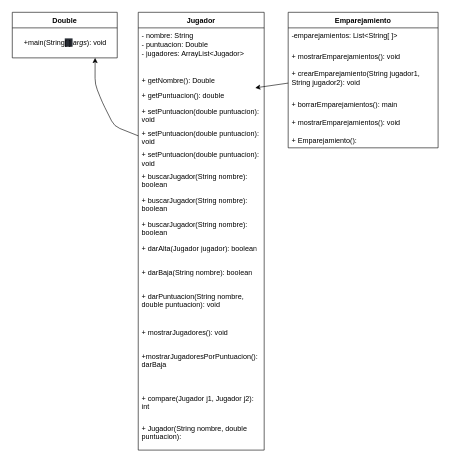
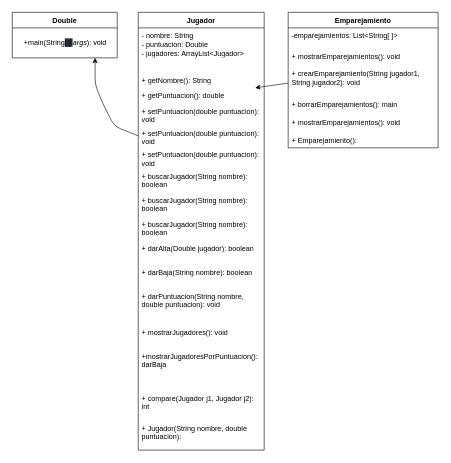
- <mxCell id="6" value="+ getNombre(): Double" style="text;strokeColor=none;fillColor=none;align=left;verticalAlign=top;spacingLeft=4;spacingRight=4;overflow=hidden;rotatable=0;points=[[0,0.5],[1,0.5]];portConstraint=eastwest;whiteSpace=wrap;html=1;" parent="4" vertex="1"><mxGeometry y="100" width="210" height="26" as="geometry" /></mxCell>
+ <mxCell id="6" value="+ getNombre(): String" style="text;strokeColor=none;fillColor=none;align=left;verticalAlign=top;spacingLeft=4;spacingRight=4;overflow=hidden;rotatable=0;points=[[0,0.5],[1,0.5]];portConstraint=eastwest;whiteSpace=wrap;html=1;" parent="4" vertex="1"><mxGeometry y="100" width="210" height="26" as="geometry" /></mxCell>
- <mxCell id="14" value="+ darAlta(Jugador jugador): boolean" style="text;strokeColor=none;fillColor=none;align=left;verticalAlign=top;spacingLeft=4;spacingRight=4;overflow=hidden;rotatable=0;points=[[0,0.5],[1,0.5]];portConstraint=eastwest;whiteSpace=wrap;html=1;" parent="4" vertex="1"><mxGeometry y="380" width="210" height="40" as="geometry" /></mxCell>
+ <mxCell id="14" value="+ darAlta(Double jugador): boolean" style="text;strokeColor=none;fillColor=none;align=left;verticalAlign=top;spacingLeft=4;spacingRight=4;overflow=hidden;rotatable=0;points=[[0,0.5],[1,0.5]];portConstraint=eastwest;whiteSpace=wrap;html=1;" parent="4" vertex="1"><mxGeometry y="380" width="210" height="40" as="geometry" /></mxCell>
